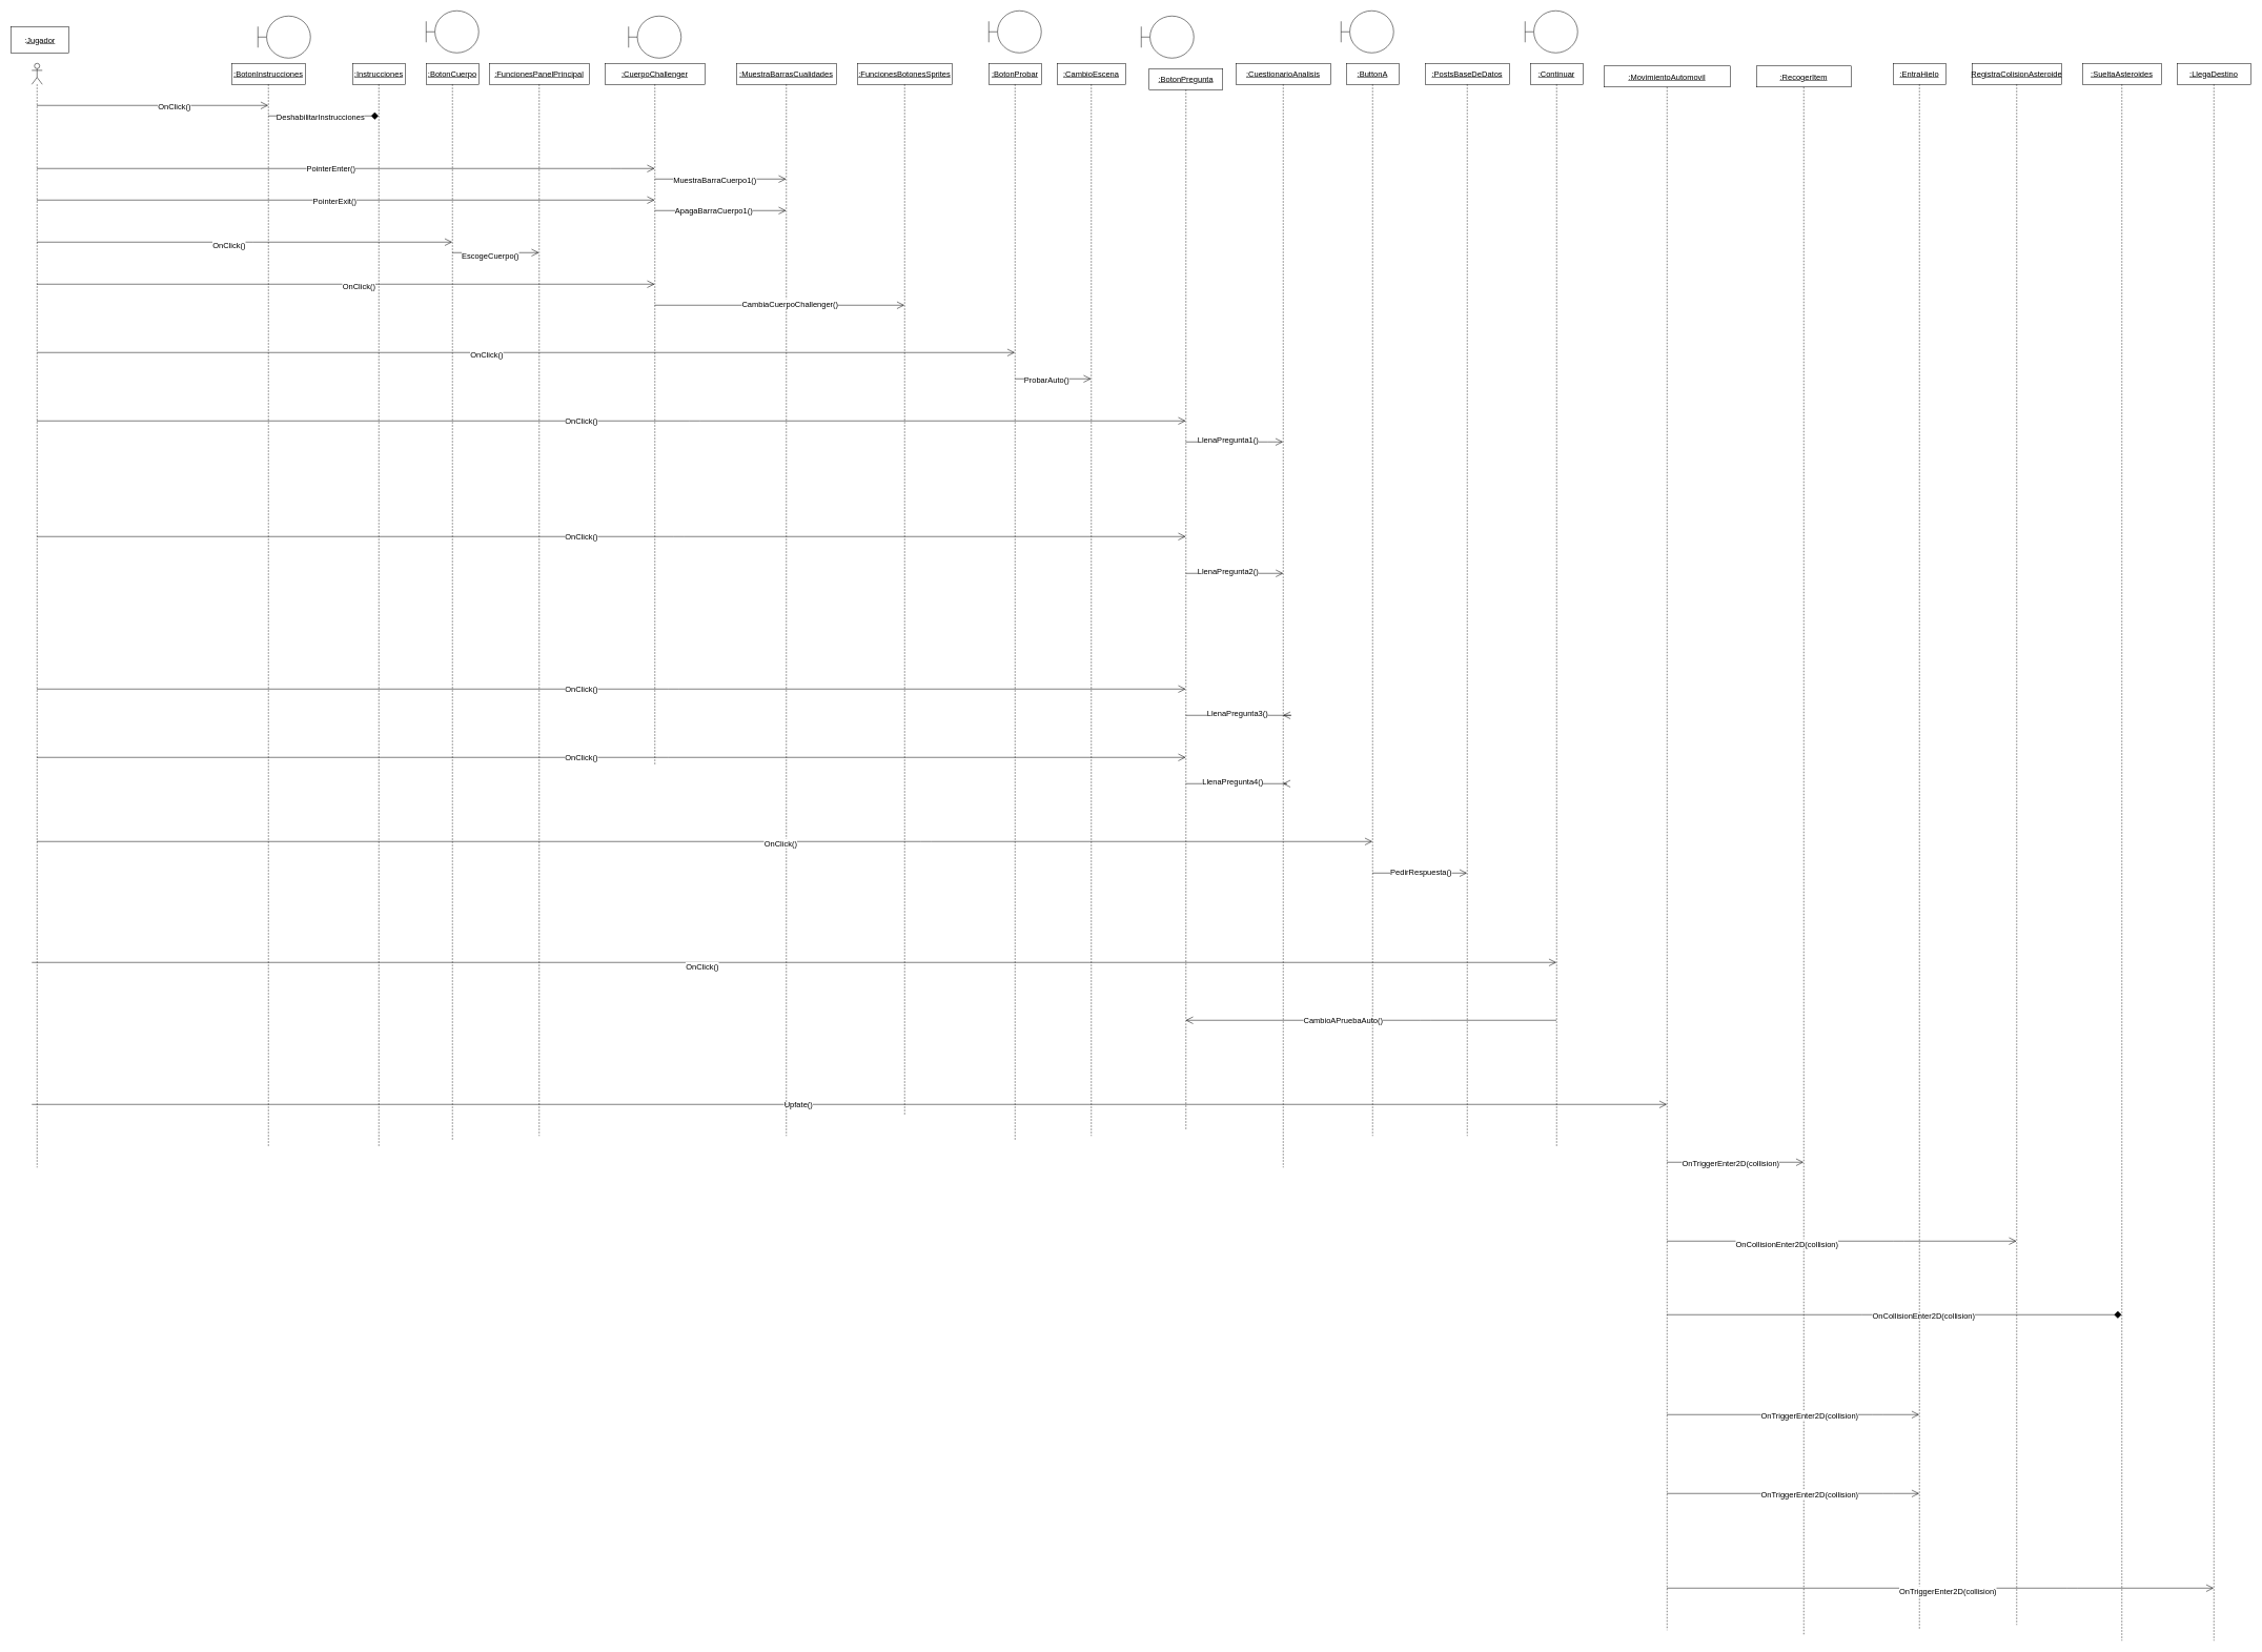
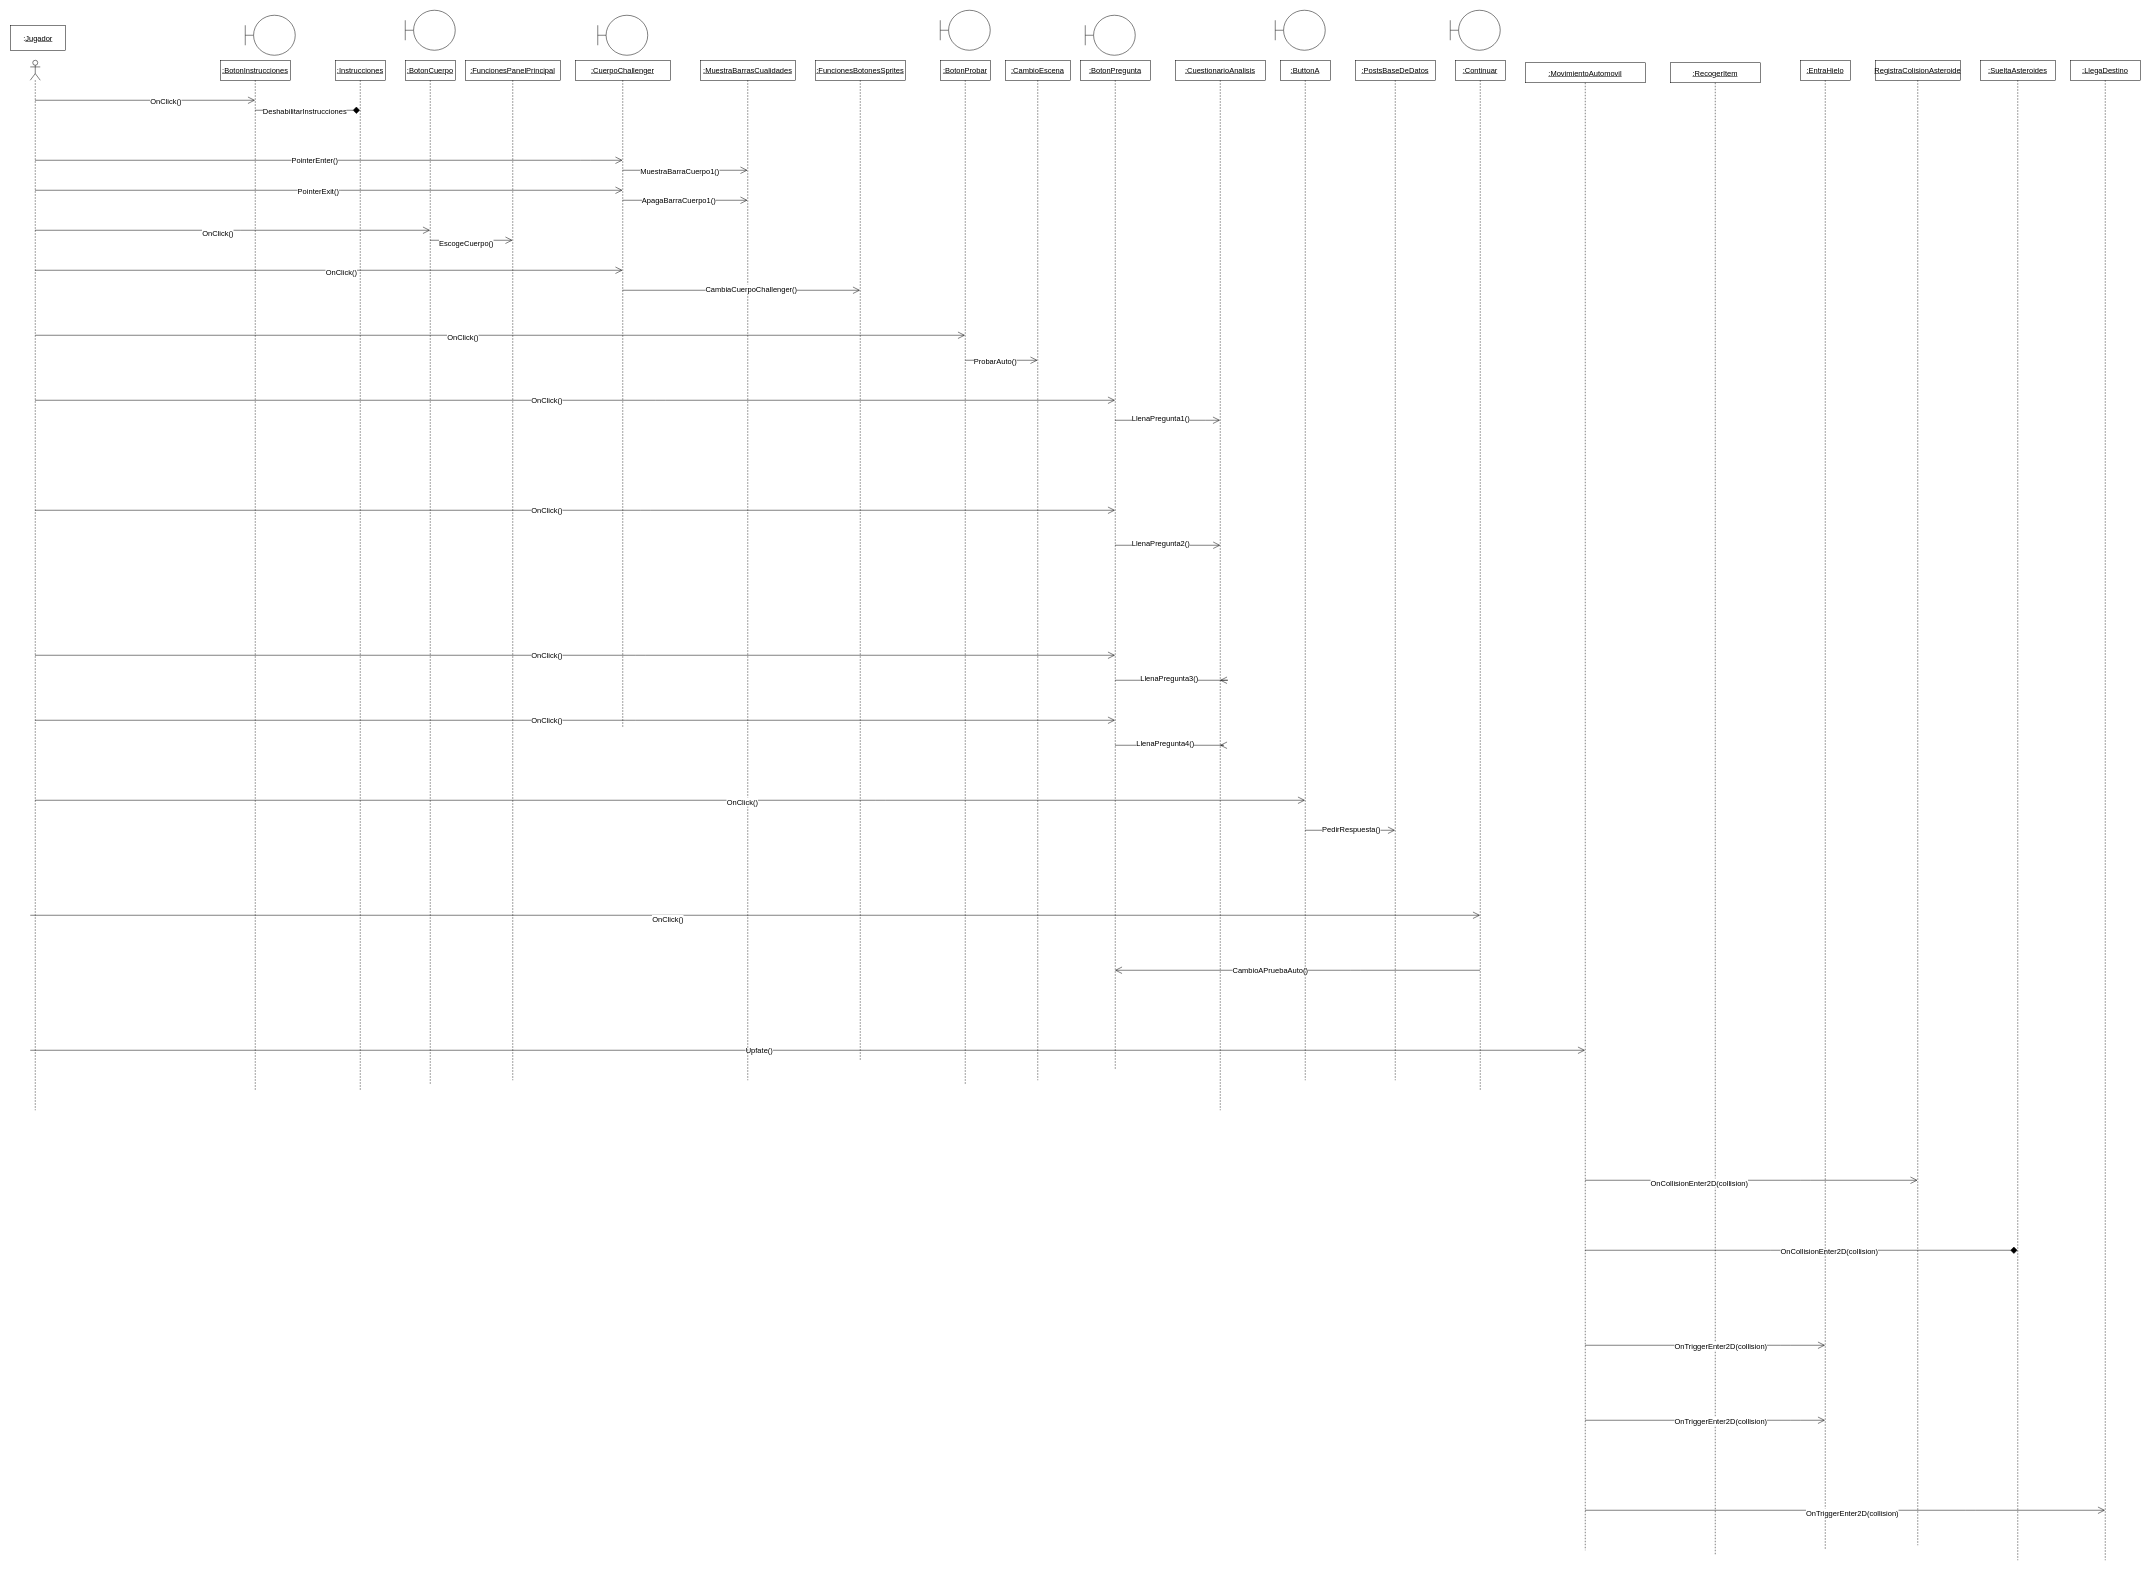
- <mxCell id="45" value="&lt;u style=&quot;font-size: 15px;&quot;&gt;:BotonPregunta&lt;/u&gt;" style="shape=umlLifeline;perimeter=lifelinePerimeter;whiteSpace=wrap;html=1;container=1;collapsible=0;recursiveResize=0;outlineConnect=0;fontSize=15;" vertex="1" parent="1"><mxGeometry x="2185" y="130" width="140" height="2020" as="geometry" /></mxCell>
+ <mxCell id="45" value="&lt;u style=&quot;font-size: 15px;&quot;&gt;:BotonPregunta&lt;/u&gt;" style="shape=umlLifeline;perimeter=lifelinePerimeter;whiteSpace=wrap;html=1;container=1;collapsible=0;recursiveResize=0;outlineConnect=0;fontSize=15;" vertex="1" parent="1"><mxGeometry x="2160" y="120" width="140" height="2020" as="geometry" /></mxCell>
- <mxCell id="91" value="" style="endArrow=open;endFill=1;endSize=12;html=1;fontSize=15;" edge="1" parent="1" source="70" target="71"><mxGeometry width="160" relative="1" as="geometry"><mxPoint x="3179.5" y="2700" as="sourcePoint" /><mxPoint x="3659.5" y="2700" as="targetPoint" /><Array as="points"><mxPoint x="3370" y="2210" /></Array></mxGeometry></mxCell>
- <mxCell id="92" value="OnTriggerEnter2D(collision)" style="edgeLabel;html=1;align=center;verticalAlign=middle;resizable=0;points=[];fontSize=15;" vertex="1" connectable="0" parent="91"><mxGeometry x="0.129" relative="1" as="geometry"><mxPoint x="-26" as="offset" /></mxGeometry></mxCell>
